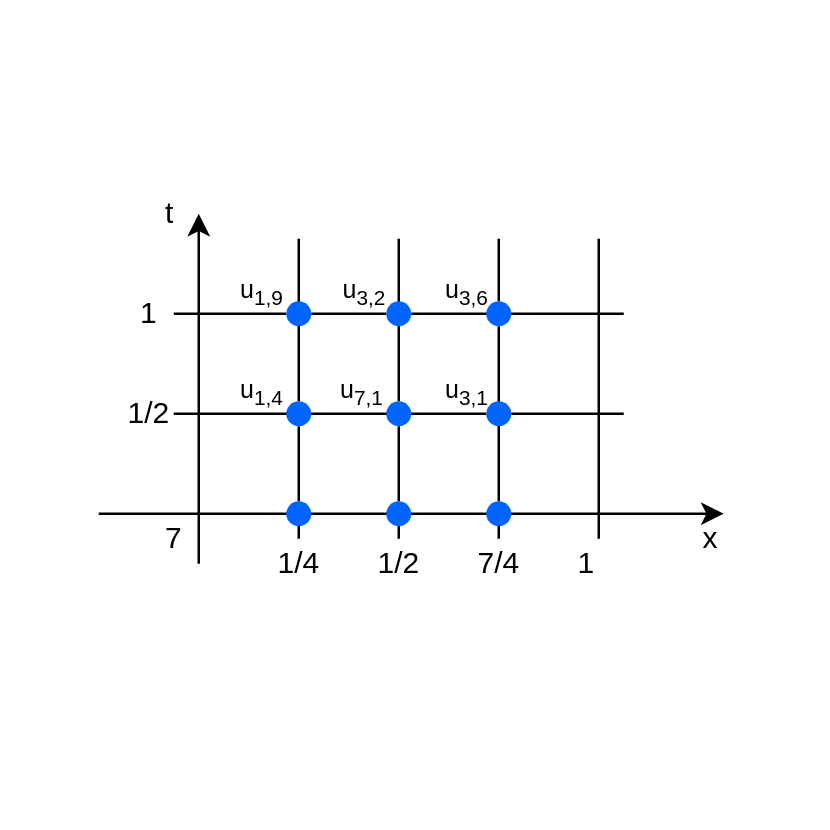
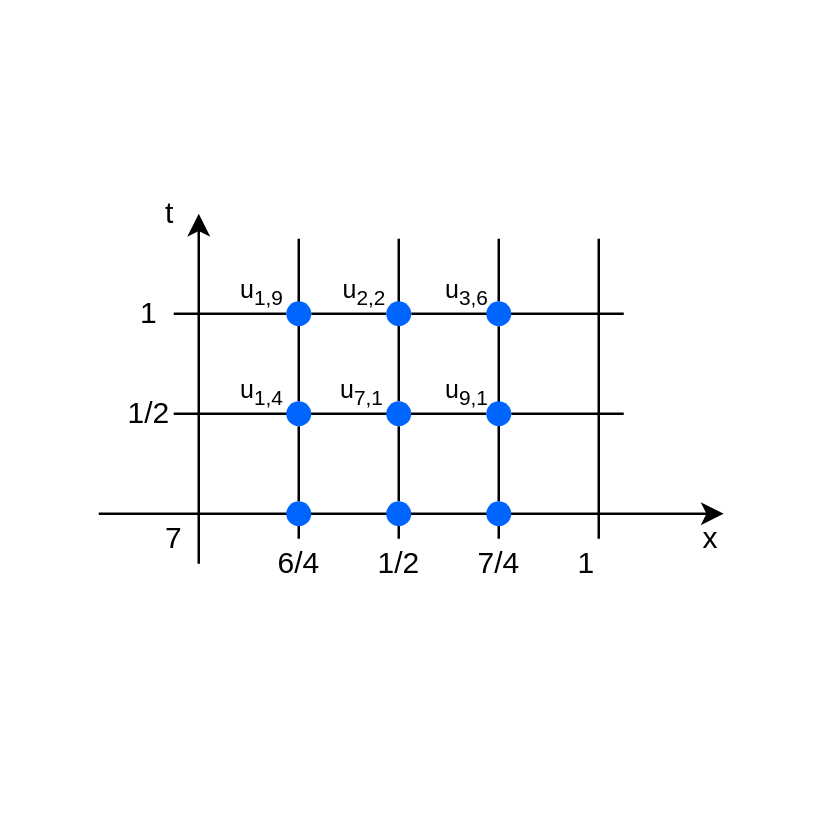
- <mxCell id="43" value="&lt;font style=&quot;font-size: 10px&quot;&gt;u&lt;sub&gt;3,2&lt;/sub&gt;&lt;/font&gt;" style="text;html=1;resizable=0;points=[];autosize=1;align=left;verticalAlign=top;spacingTop=-4;" vertex="1" parent="1"><mxGeometry x="135" y="105" width="30" height="20" as="geometry" /></mxCell>
+ <mxCell id="43" value="&lt;font style=&quot;font-size: 10px&quot;&gt;u&lt;sub&gt;2,2&lt;/sub&gt;&lt;/font&gt;" style="text;html=1;resizable=0;points=[];autosize=1;align=left;verticalAlign=top;spacingTop=-4;" vertex="1" parent="1"><mxGeometry x="135" y="105" width="30" height="20" as="geometry" /></mxCell>
- <mxCell id="46" value="&lt;font style=&quot;font-size: 10px&quot;&gt;u&lt;sub&gt;3,1&lt;/sub&gt;&lt;/font&gt;" style="text;html=1;resizable=0;points=[];autosize=1;align=left;verticalAlign=top;spacingTop=-4;" vertex="1" parent="1"><mxGeometry x="175.5" y="145" width="30" height="20" as="geometry" /></mxCell>
+ <mxCell id="46" value="&lt;font style=&quot;font-size: 10px&quot;&gt;u&lt;sub&gt;9,1&lt;/sub&gt;&lt;/font&gt;" style="text;html=1;resizable=0;points=[];autosize=1;align=left;verticalAlign=top;spacingTop=-4;" vertex="1" parent="1"><mxGeometry x="175.5" y="145" width="30" height="20" as="geometry" /></mxCell>
- <mxCell id="14" value="1/4" style="text;html=1;resizable=0;points=[];autosize=1;align=left;verticalAlign=top;spacingTop=-4;" vertex="1" parent="1"><mxGeometry x="109" y="215" width="30" height="20" as="geometry" /></mxCell>
+ <mxCell id="14" value="6/4" style="text;html=1;resizable=0;points=[];autosize=1;align=left;verticalAlign=top;spacingTop=-4;" vertex="1" parent="1"><mxGeometry x="109" y="215" width="30" height="20" as="geometry" /></mxCell>
